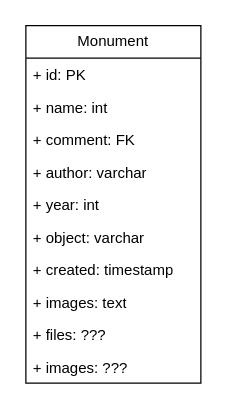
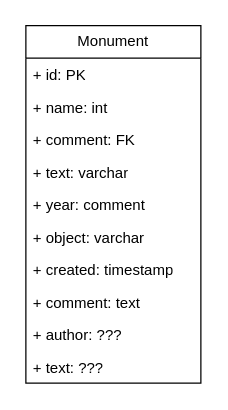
- <mxCell id="6" value="+ author: varchar" style="text;strokeColor=none;fillColor=none;align=left;verticalAlign=top;spacingLeft=4;spacingRight=4;overflow=hidden;rotatable=0;points=[[0,0.5],[1,0.5]];portConstraint=eastwest;whiteSpace=wrap;html=1;" vertex="1" parent="2"><mxGeometry y="104" width="140" height="26" as="geometry" /></mxCell>
+ <mxCell id="6" value="+ text: varchar" style="text;strokeColor=none;fillColor=none;align=left;verticalAlign=top;spacingLeft=4;spacingRight=4;overflow=hidden;rotatable=0;points=[[0,0.5],[1,0.5]];portConstraint=eastwest;whiteSpace=wrap;html=1;" vertex="1" parent="2"><mxGeometry y="104" width="140" height="26" as="geometry" /></mxCell>
- <mxCell id="7" value="+ year: int" style="text;strokeColor=none;fillColor=none;align=left;verticalAlign=top;spacingLeft=4;spacingRight=4;overflow=hidden;rotatable=0;points=[[0,0.5],[1,0.5]];portConstraint=eastwest;whiteSpace=wrap;html=1;" vertex="1" parent="2"><mxGeometry y="130" width="140" height="26" as="geometry" /></mxCell>
+ <mxCell id="7" value="+ year: comment" style="text;strokeColor=none;fillColor=none;align=left;verticalAlign=top;spacingLeft=4;spacingRight=4;overflow=hidden;rotatable=0;points=[[0,0.5],[1,0.5]];portConstraint=eastwest;whiteSpace=wrap;html=1;" vertex="1" parent="2"><mxGeometry y="130" width="140" height="26" as="geometry" /></mxCell>
- <mxCell id="10" value="+ images: text" style="text;strokeColor=none;fillColor=none;align=left;verticalAlign=top;spacingLeft=4;spacingRight=4;overflow=hidden;rotatable=0;points=[[0,0.5],[1,0.5]];portConstraint=eastwest;whiteSpace=wrap;html=1;" vertex="1" parent="2"><mxGeometry y="208" width="140" height="26" as="geometry" /></mxCell>
+ <mxCell id="10" value="+ comment: text" style="text;strokeColor=none;fillColor=none;align=left;verticalAlign=top;spacingLeft=4;spacingRight=4;overflow=hidden;rotatable=0;points=[[0,0.5],[1,0.5]];portConstraint=eastwest;whiteSpace=wrap;html=1;" vertex="1" parent="2"><mxGeometry y="208" width="140" height="26" as="geometry" /></mxCell>
- <mxCell id="11" value="+ files: ???" style="text;strokeColor=none;fillColor=none;align=left;verticalAlign=top;spacingLeft=4;spacingRight=4;overflow=hidden;rotatable=0;points=[[0,0.5],[1,0.5]];portConstraint=eastwest;whiteSpace=wrap;html=1;" vertex="1" parent="2"><mxGeometry y="234" width="140" height="26" as="geometry" /></mxCell>
+ <mxCell id="11" value="+ author: ???" style="text;strokeColor=none;fillColor=none;align=left;verticalAlign=top;spacingLeft=4;spacingRight=4;overflow=hidden;rotatable=0;points=[[0,0.5],[1,0.5]];portConstraint=eastwest;whiteSpace=wrap;html=1;" vertex="1" parent="2"><mxGeometry y="234" width="140" height="26" as="geometry" /></mxCell>
- <mxCell id="12" value="+ images: ???" style="text;strokeColor=none;fillColor=none;align=left;verticalAlign=top;spacingLeft=4;spacingRight=4;overflow=hidden;rotatable=0;points=[[0,0.5],[1,0.5]];portConstraint=eastwest;whiteSpace=wrap;html=1;" vertex="1" parent="2"><mxGeometry y="260" width="140" height="26" as="geometry" /></mxCell>
+ <mxCell id="12" value="+ text: ???" style="text;strokeColor=none;fillColor=none;align=left;verticalAlign=top;spacingLeft=4;spacingRight=4;overflow=hidden;rotatable=0;points=[[0,0.5],[1,0.5]];portConstraint=eastwest;whiteSpace=wrap;html=1;" vertex="1" parent="2"><mxGeometry y="260" width="140" height="26" as="geometry" /></mxCell>
